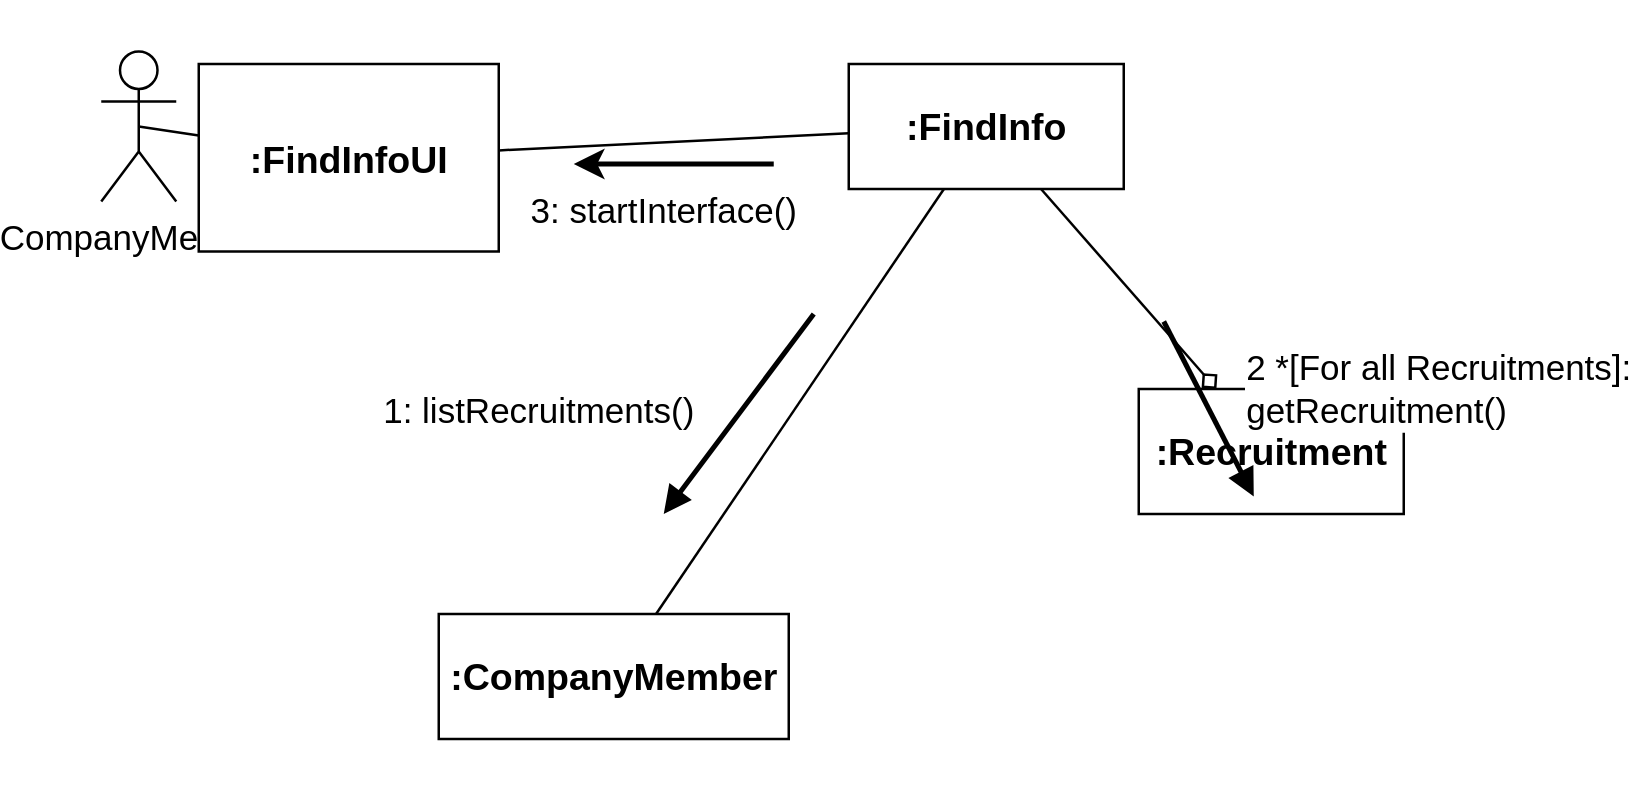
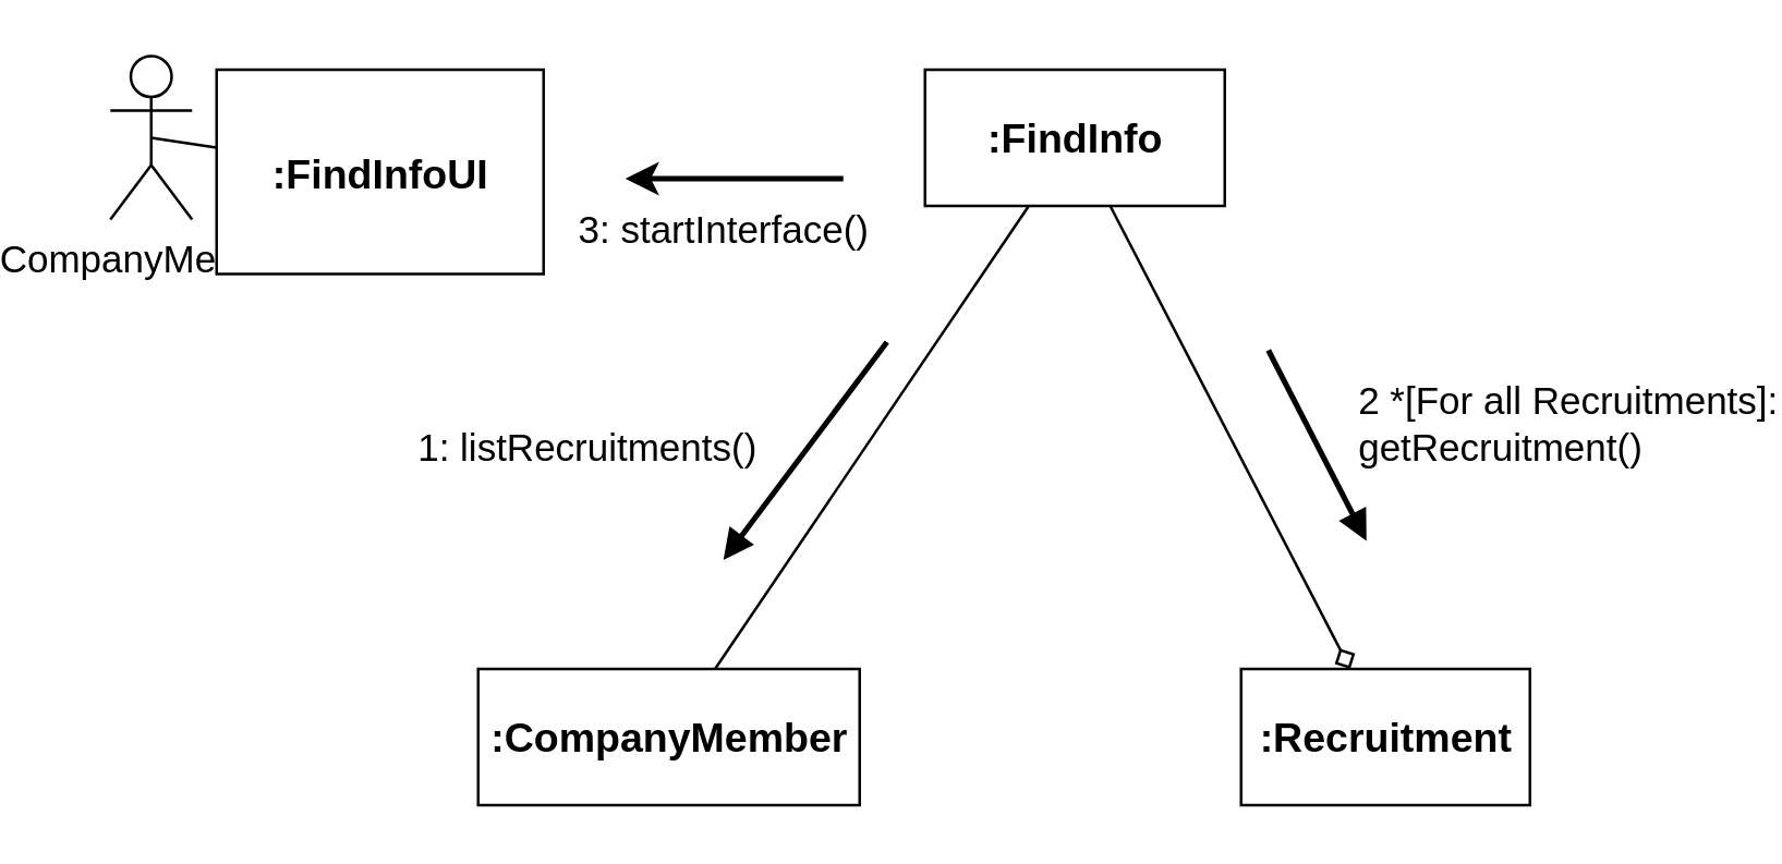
- <mxCell id="4" style="rounded=0;orthogonalLoop=1;jettySize=auto;html=1;endArrow=none;endFill=0;" edge="1" parent="1" source="5" target="9"><mxGeometry relative="1" as="geometry" /></mxCell>
- <mxCell id="6" value="&lt;font style=&quot;font-size: 15px;&quot;&gt;:Recruitment&lt;/font&gt;" style="html=1;fontStyle=1" vertex="1" parent="1"><mxGeometry x="435" y="155" width="106" height="50" as="geometry" /></mxCell>
+ <mxCell id="6" value="&lt;font style=&quot;font-size: 15px;&quot;&gt;:Recruitment&lt;/font&gt;" style="html=1;fontStyle=1" vertex="1" parent="1"><mxGeometry x="435" y="245" width="106" height="50" as="geometry" /></mxCell>
